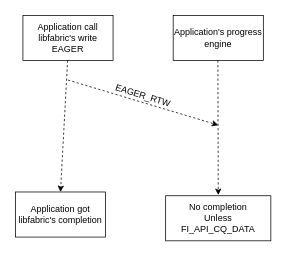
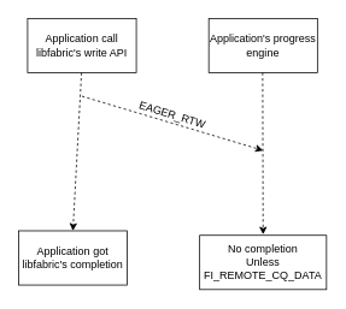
- <mxCell id="2" value="Application call libfabric's write EAGER" style="rounded=0;whiteSpace=wrap;html=1;" parent="1" vertex="1"><mxGeometry x="30" y="20" width="120" height="60" as="geometry" /></mxCell>
+ <mxCell id="2" value="Application call libfabric's write API" style="rounded=0;whiteSpace=wrap;html=1;" parent="1" vertex="1"><mxGeometry x="30" y="20" width="120" height="60" as="geometry" /></mxCell>
- <mxCell id="8" value="No completion&lt;br&gt;Unless &lt;br&gt;FI_API_CQ_DATA" style="rounded=0;whiteSpace=wrap;html=1;" parent="1" vertex="1"><mxGeometry x="220" y="260" width="140" height="60" as="geometry" /></mxCell>
+ <mxCell id="8" value="No completion&lt;br&gt;Unless &lt;br&gt;FI_REMOTE_CQ_DATA" style="rounded=0;whiteSpace=wrap;html=1;" parent="1" vertex="1"><mxGeometry x="220" y="260" width="140" height="60" as="geometry" /></mxCell>
